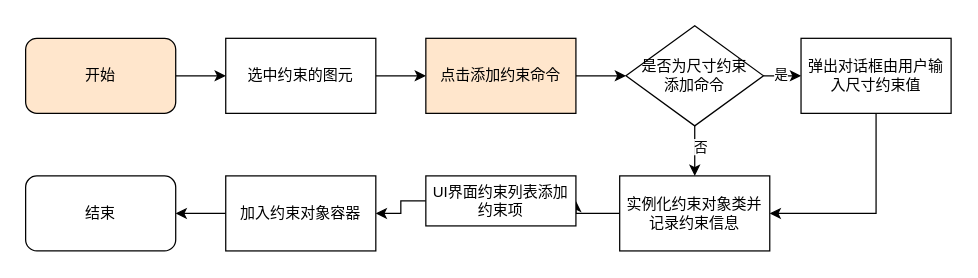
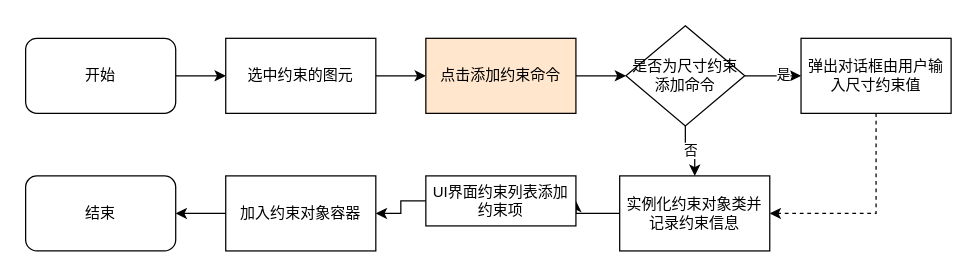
- <mxCell id="3" value="开始" style="rounded=1;whiteSpace=wrap;html=1;fillColor=#ffe6cc;" vertex="1" parent="1"><mxGeometry x="20" y="30" width="120" height="60" as="geometry" /></mxCell>
+ <mxCell id="3" value="开始" style="rounded=1;whiteSpace=wrap;html=1;" vertex="1" parent="1"><mxGeometry x="20" y="30" width="120" height="60" as="geometry" /></mxCell>
- <mxCell id="12" value="是否为尺寸约束&lt;br&gt;添加命令" style="rhombus;whiteSpace=wrap;html=1;" vertex="1" parent="1"><mxGeometry x="500" y="20" width="110" height="80" as="geometry" /></mxCell>
+ <mxCell id="12" value="是否为尺寸约束&lt;br&gt;添加命令" style="rhombus;whiteSpace=wrap;html=1;" vertex="1" parent="1"><mxGeometry x="500" y="20" width="95" height="80" as="geometry" /></mxCell>
- <mxCell id="13" style="edgeStyle=orthogonalEdgeStyle;rounded=0;orthogonalLoop=1;jettySize=auto;html=1;entryX=1;entryY=0.5;entryDx=0;entryDy=0;" edge="1" parent="1" source="14" target="16"><mxGeometry relative="1" as="geometry"><Array as="points"><mxPoint x="700" y="170" /></Array></mxGeometry></mxCell>
+ <mxCell id="13" style="edgeStyle=orthogonalEdgeStyle;rounded=0;orthogonalLoop=1;jettySize=auto;html=1;entryX=1;entryY=0.5;entryDx=0;entryDy=0;dashed=1;" edge="1" parent="1" source="14" target="16"><mxGeometry relative="1" as="geometry"><Array as="points"><mxPoint x="700" y="170" /></Array></mxGeometry></mxCell>
